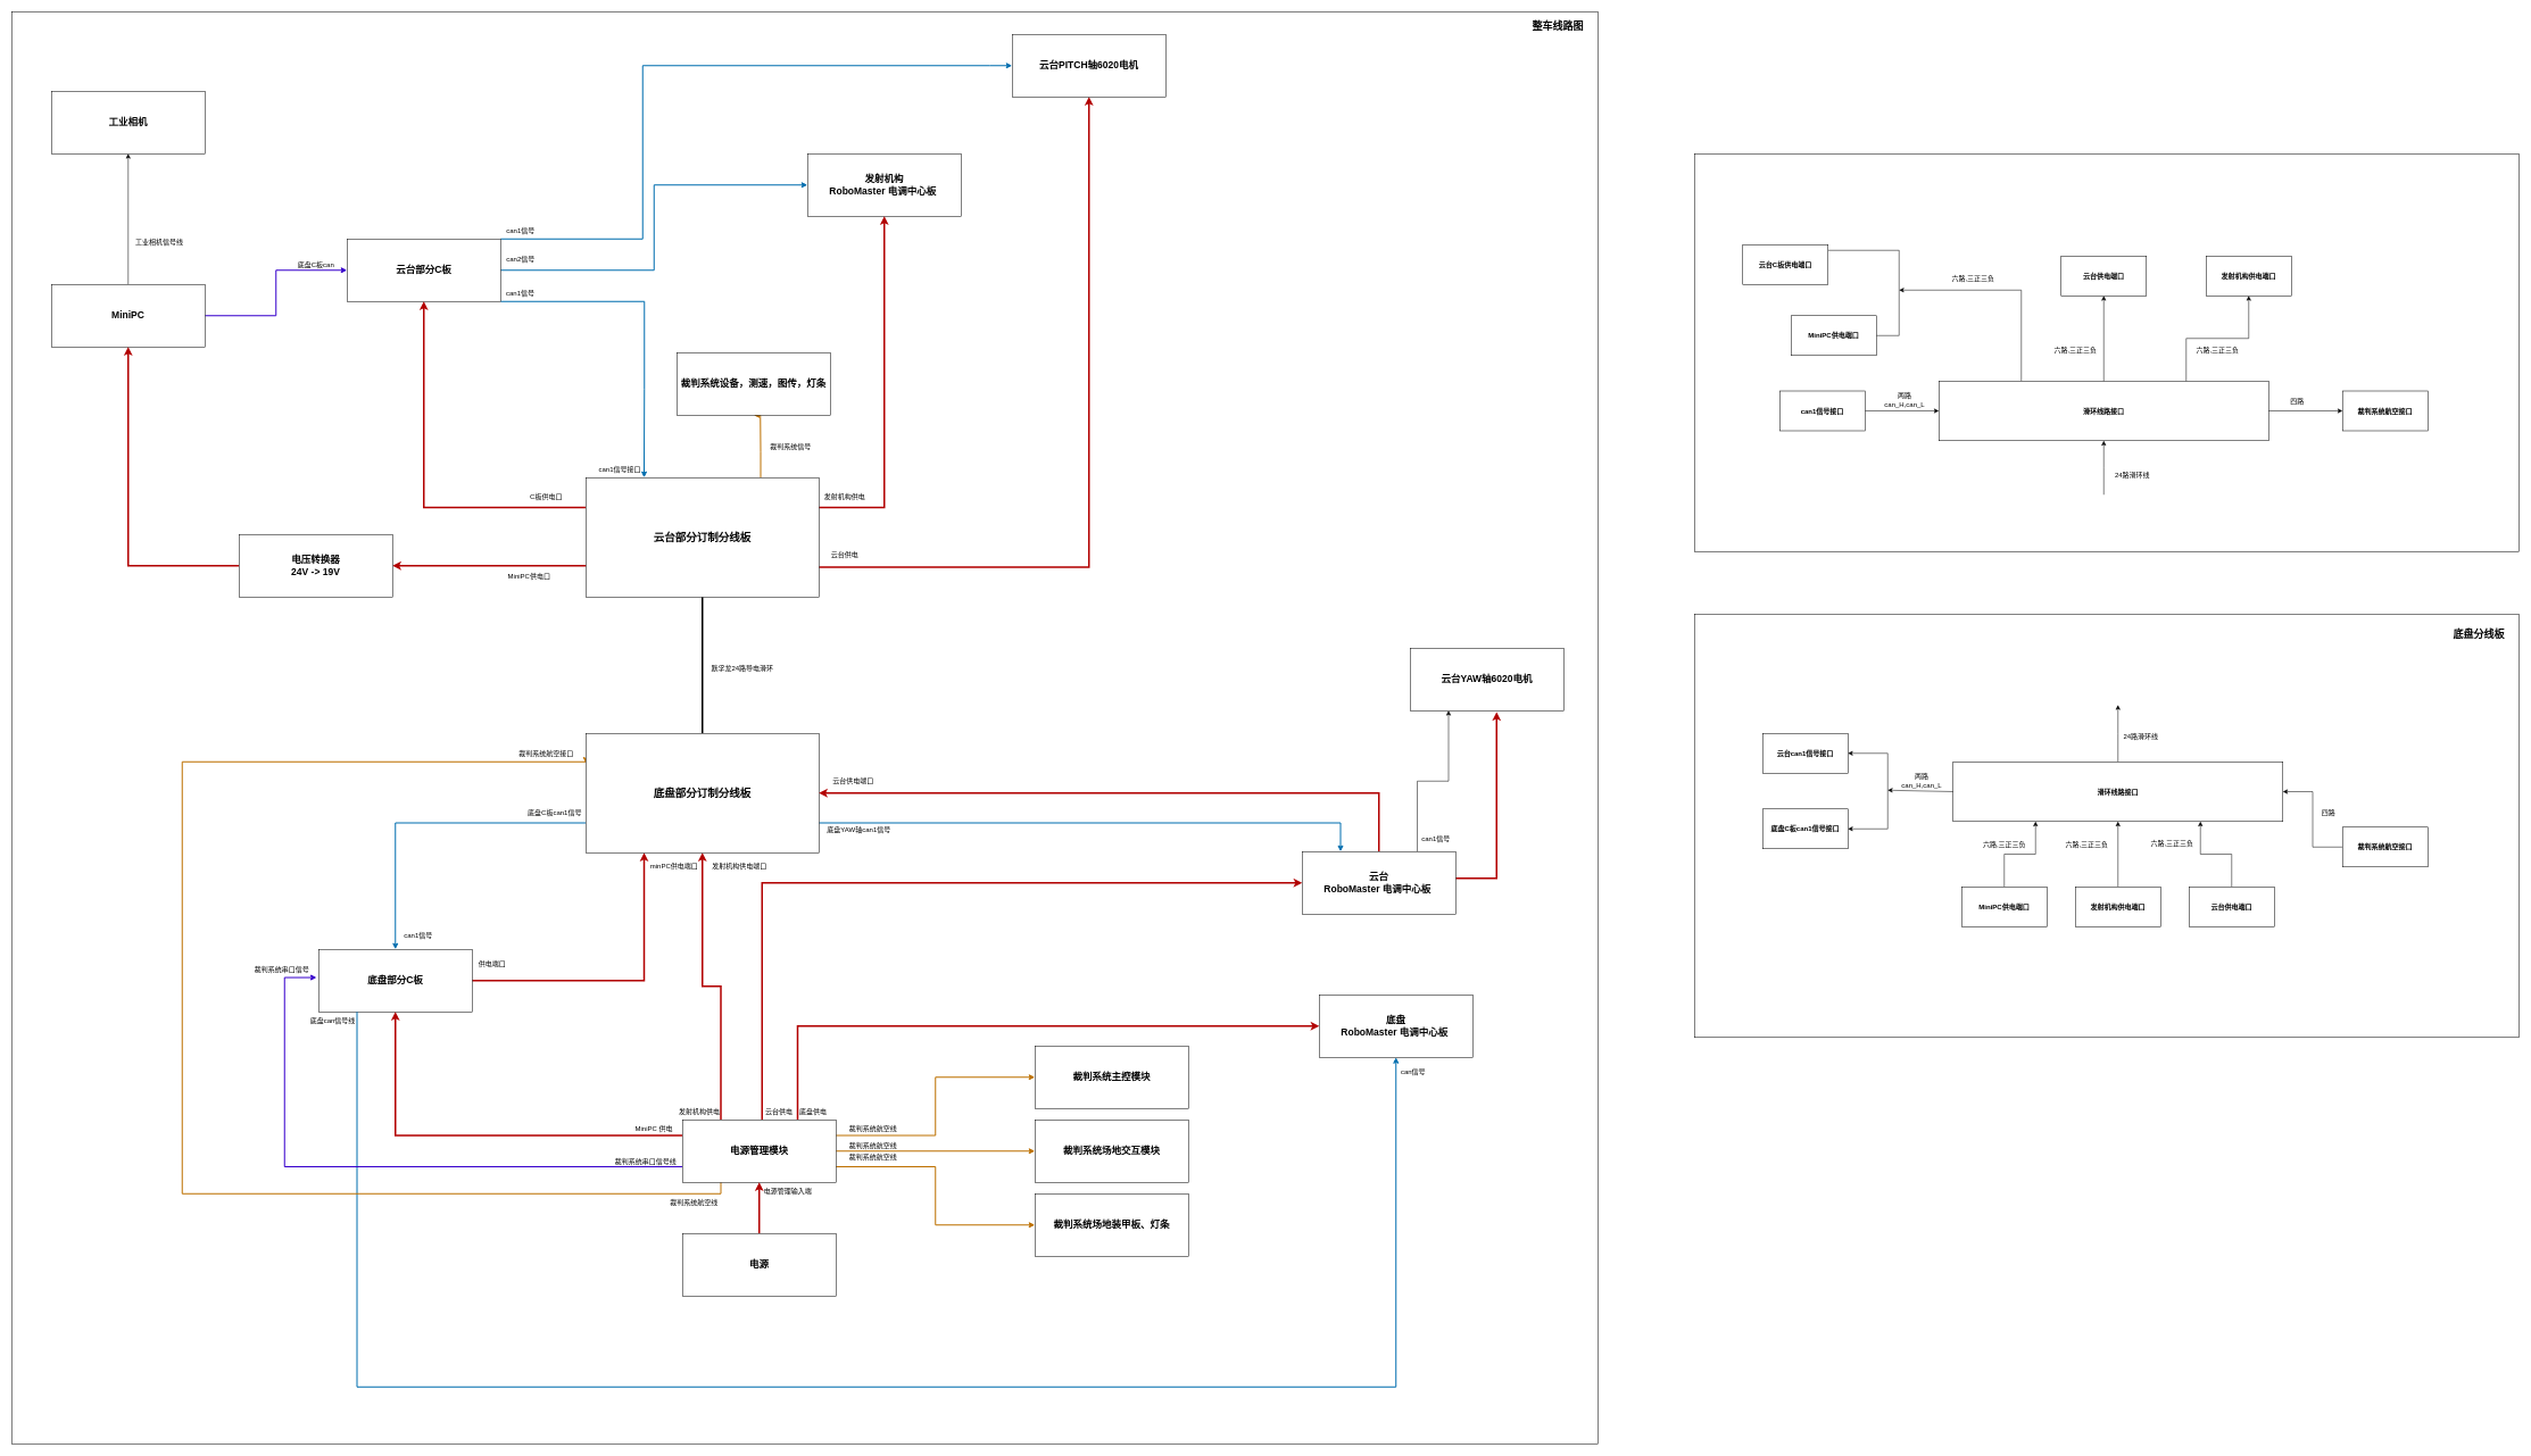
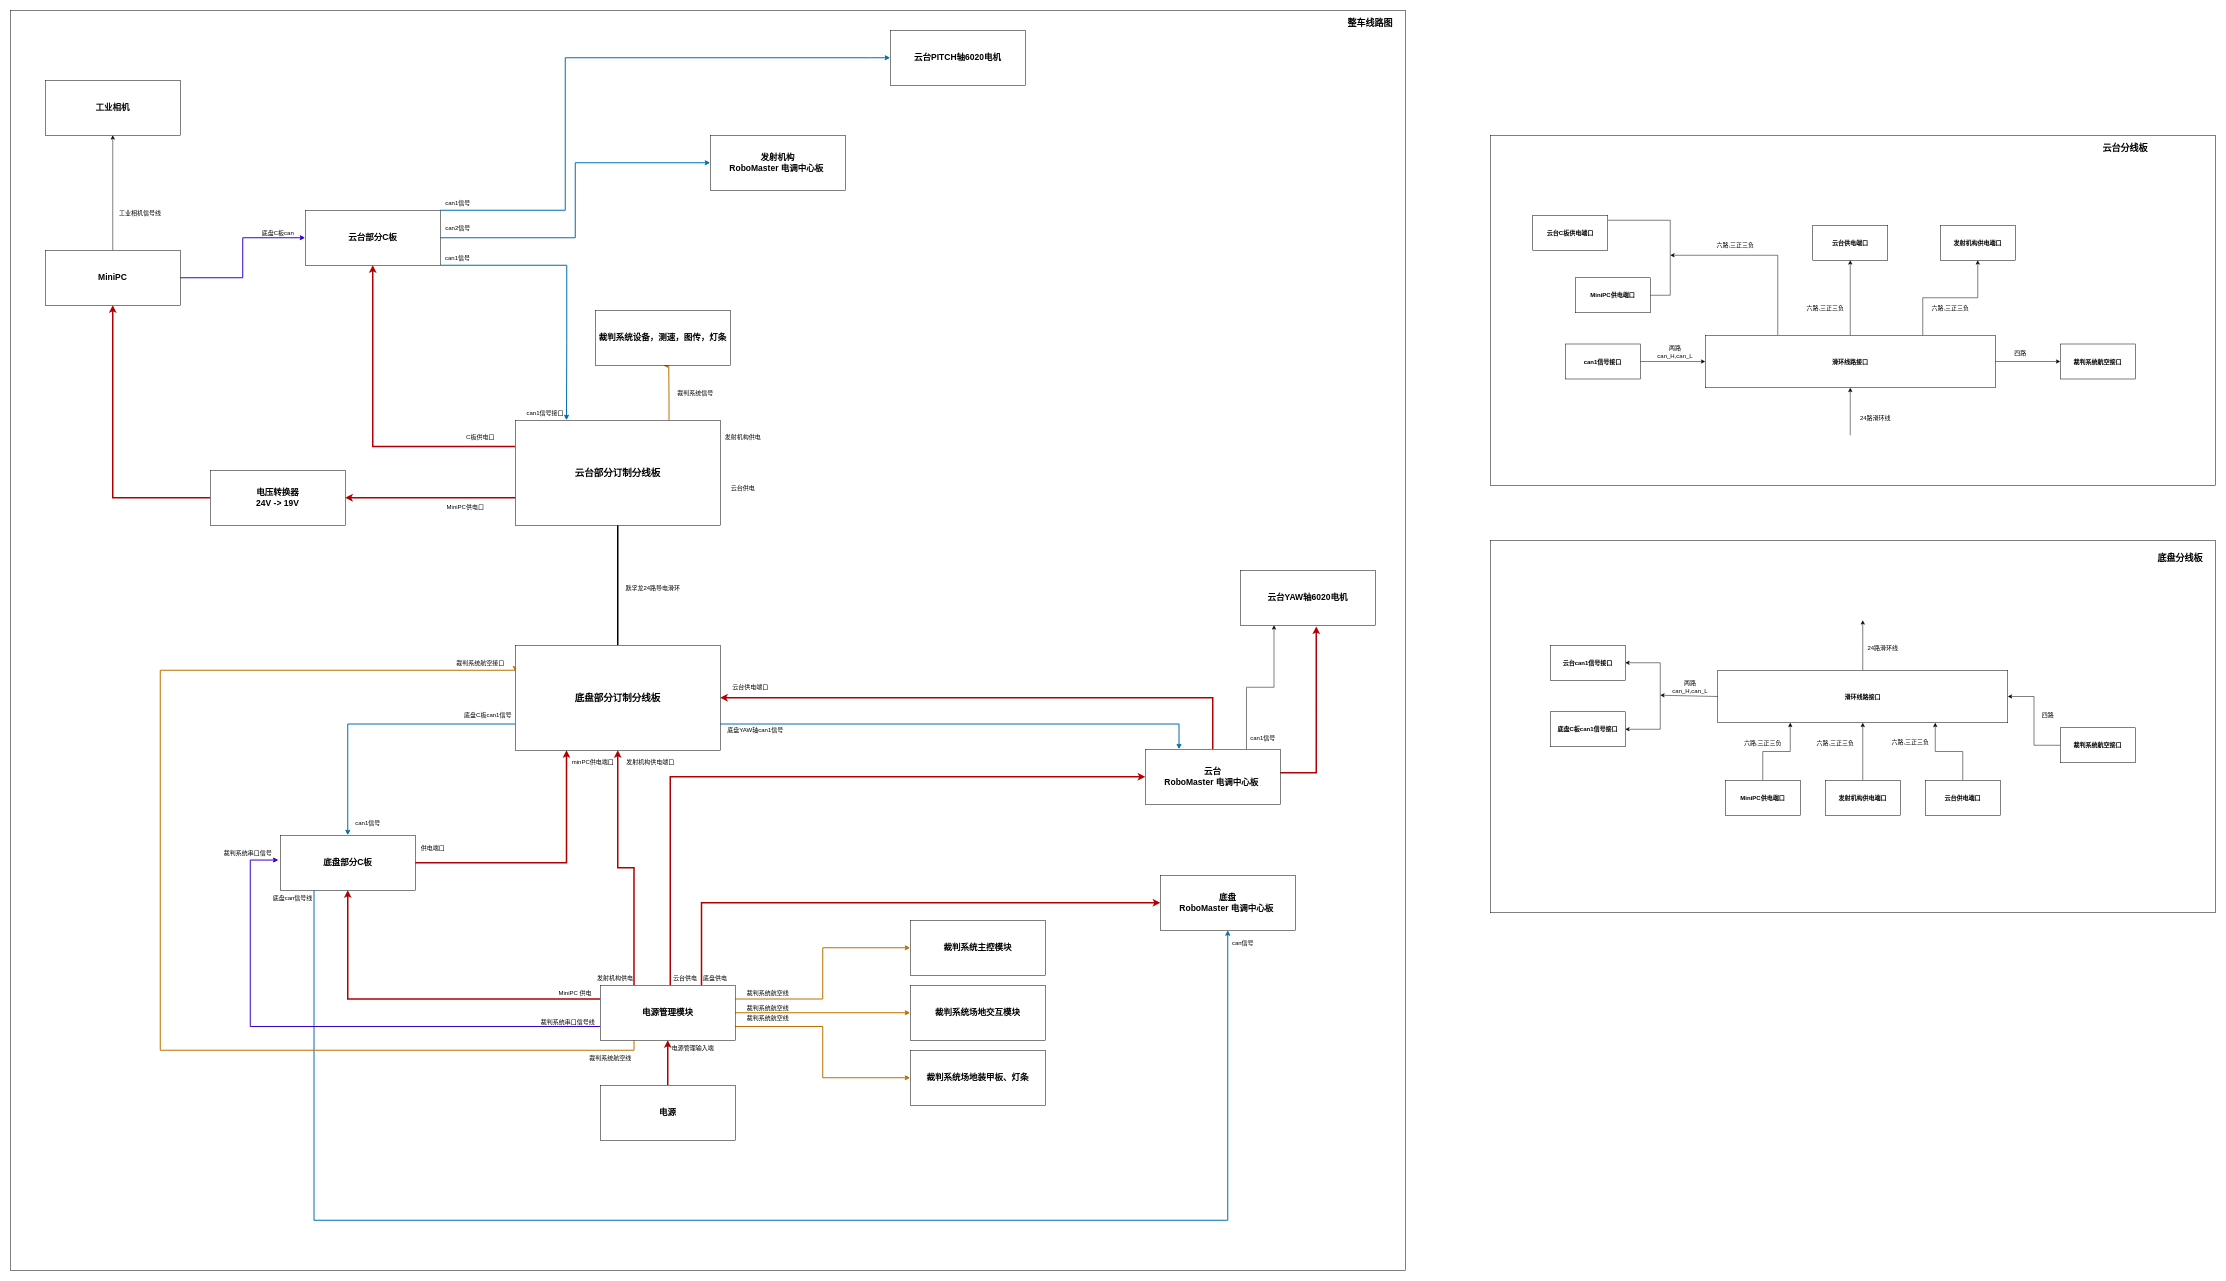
+ <mxCell id="128" value="&lt;font style=&quot;font-size: 18px;&quot;&gt;&lt;b&gt;云台分线板&lt;/b&gt;&lt;/font&gt;" style="text;html=1;strokeColor=none;fillColor=none;align=center;verticalAlign=middle;whiteSpace=wrap;rounded=0;strokeWidth=11;" vertex="1" parent="1"><mxGeometry x="4180" y="280" width="140" height="30" as="geometry" /></mxCell>
- <mxCell id="41" style="edgeStyle=orthogonalEdgeStyle;rounded=0;orthogonalLoop=1;jettySize=auto;html=1;exitX=1;exitY=0.25;exitDx=0;exitDy=0;fillColor=#e51400;strokeColor=#B20000;strokeWidth=3;" parent="1" source="45" target="14" edge="1"><mxGeometry relative="1" as="geometry" /></mxCell>
- <mxCell id="40" style="edgeStyle=orthogonalEdgeStyle;rounded=0;orthogonalLoop=1;jettySize=auto;html=1;entryX=0.5;entryY=1;entryDx=0;entryDy=0;exitX=1;exitY=0.75;exitDx=0;exitDy=0;fillColor=#e51400;strokeColor=#B20000;strokeWidth=3;" parent="1" source="45" target="75" edge="1"><mxGeometry relative="1" as="geometry"><mxPoint x="1815" y="170" as="targetPoint" /></mxGeometry></mxCell>
